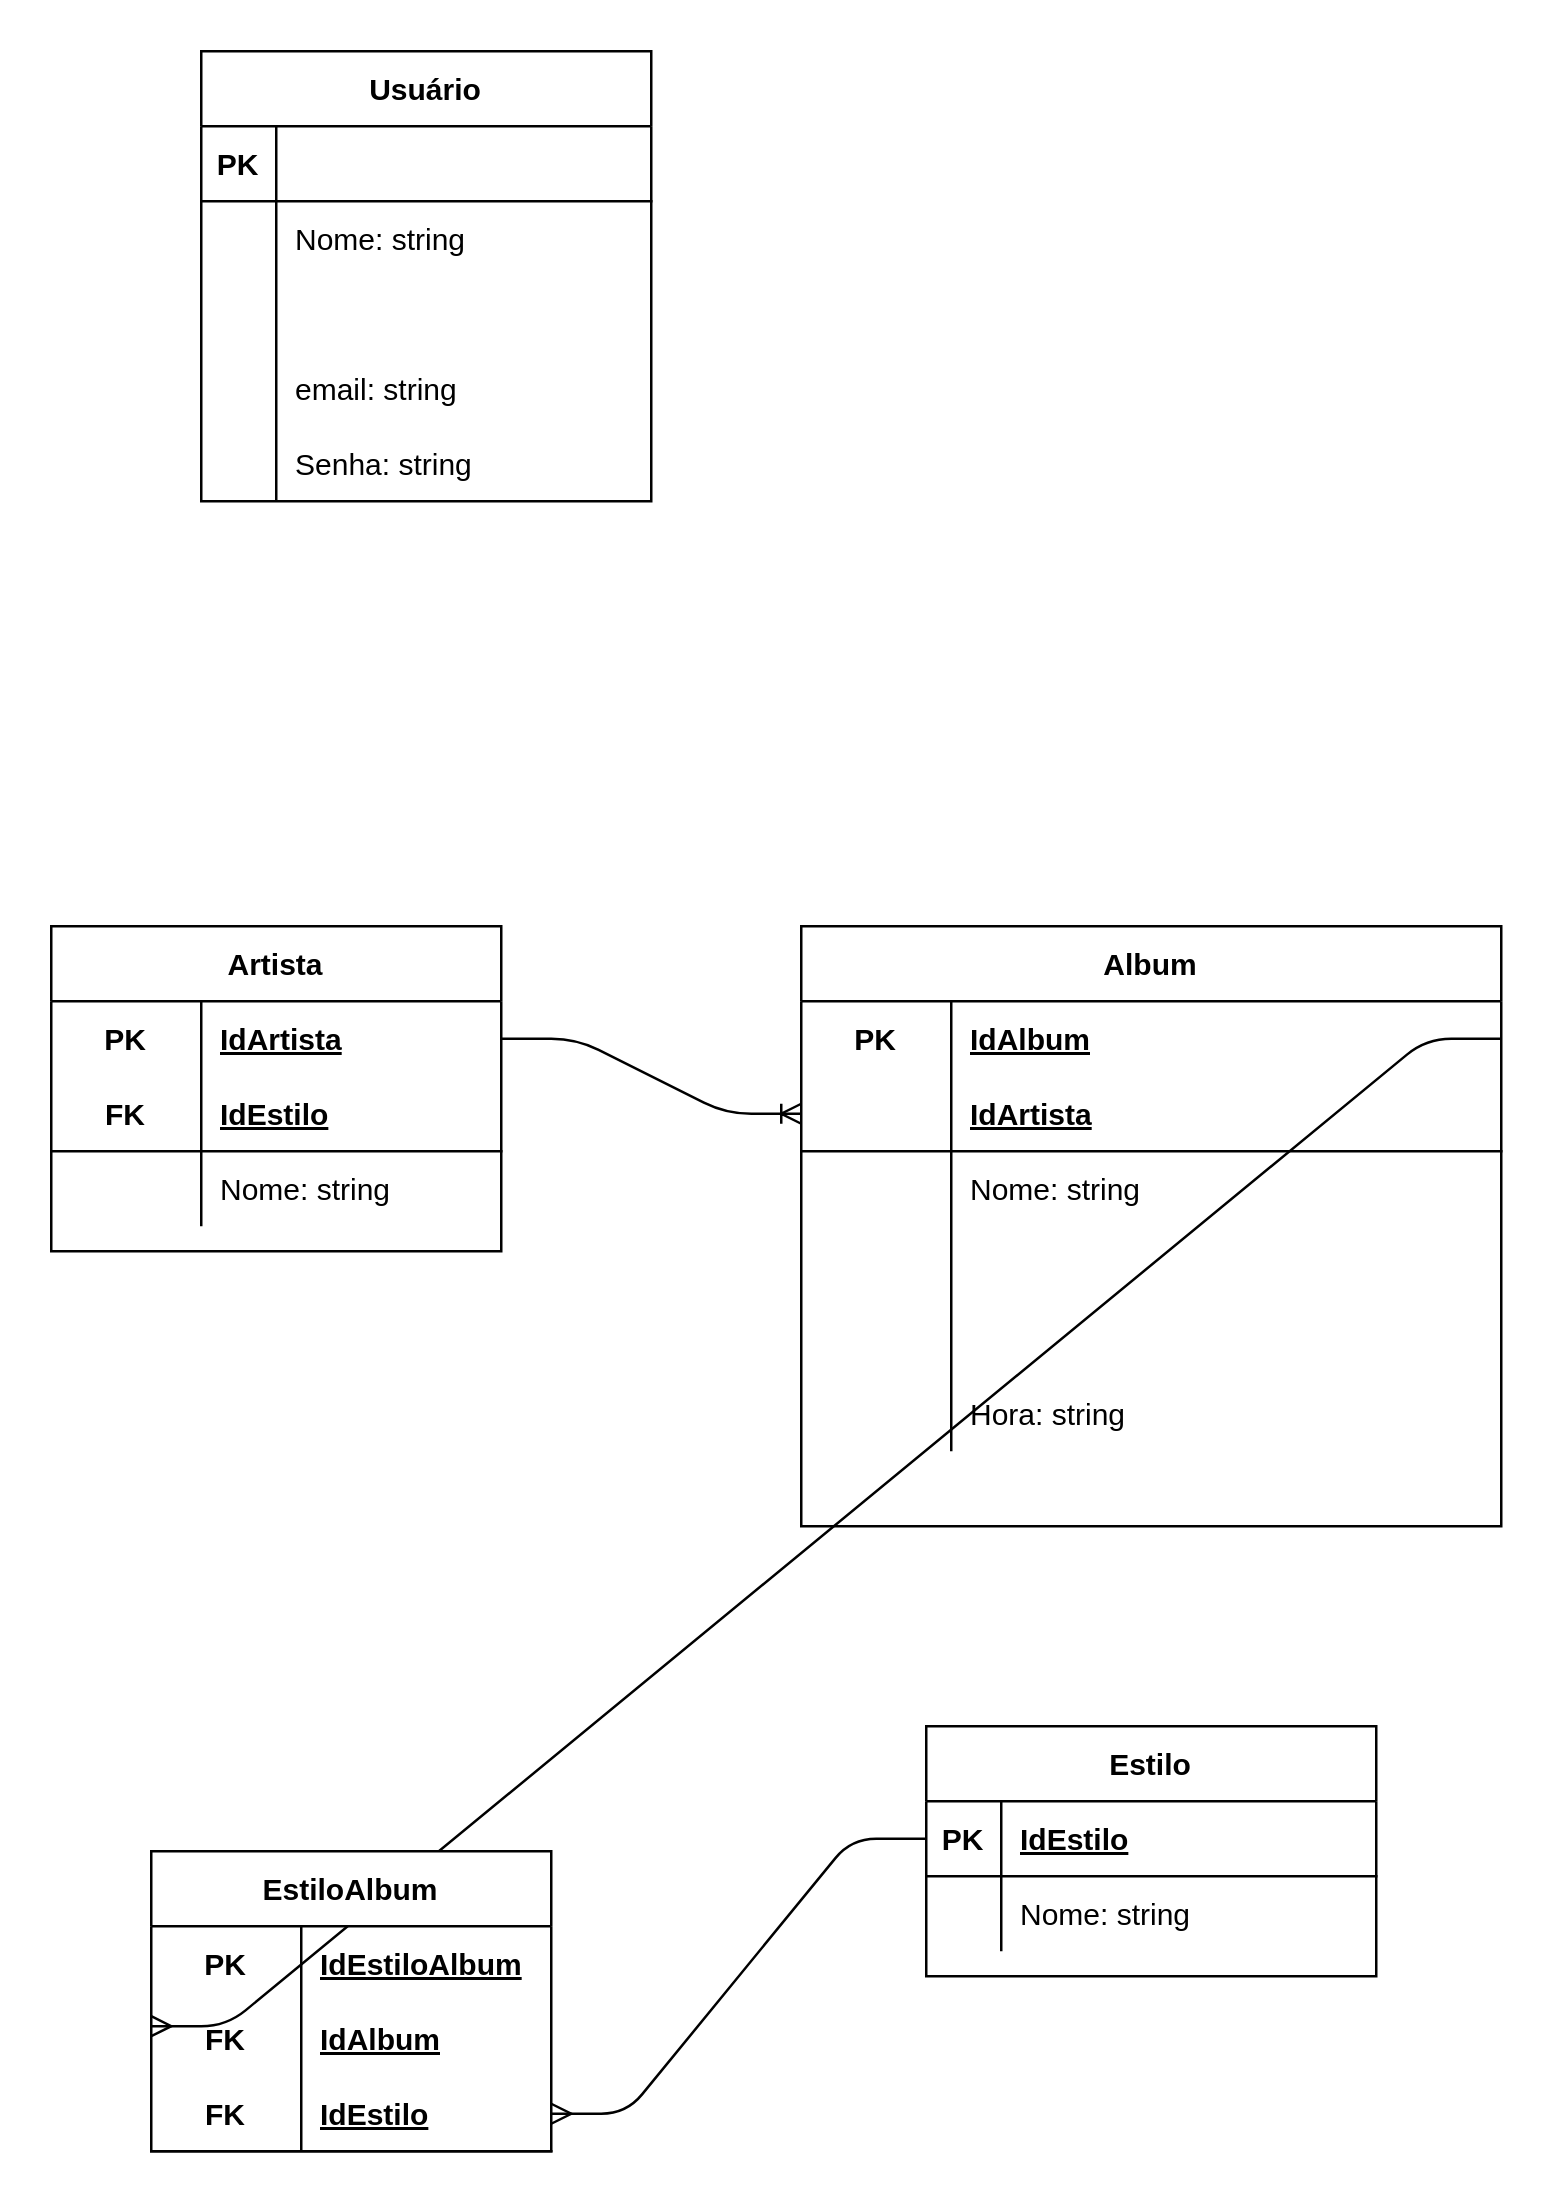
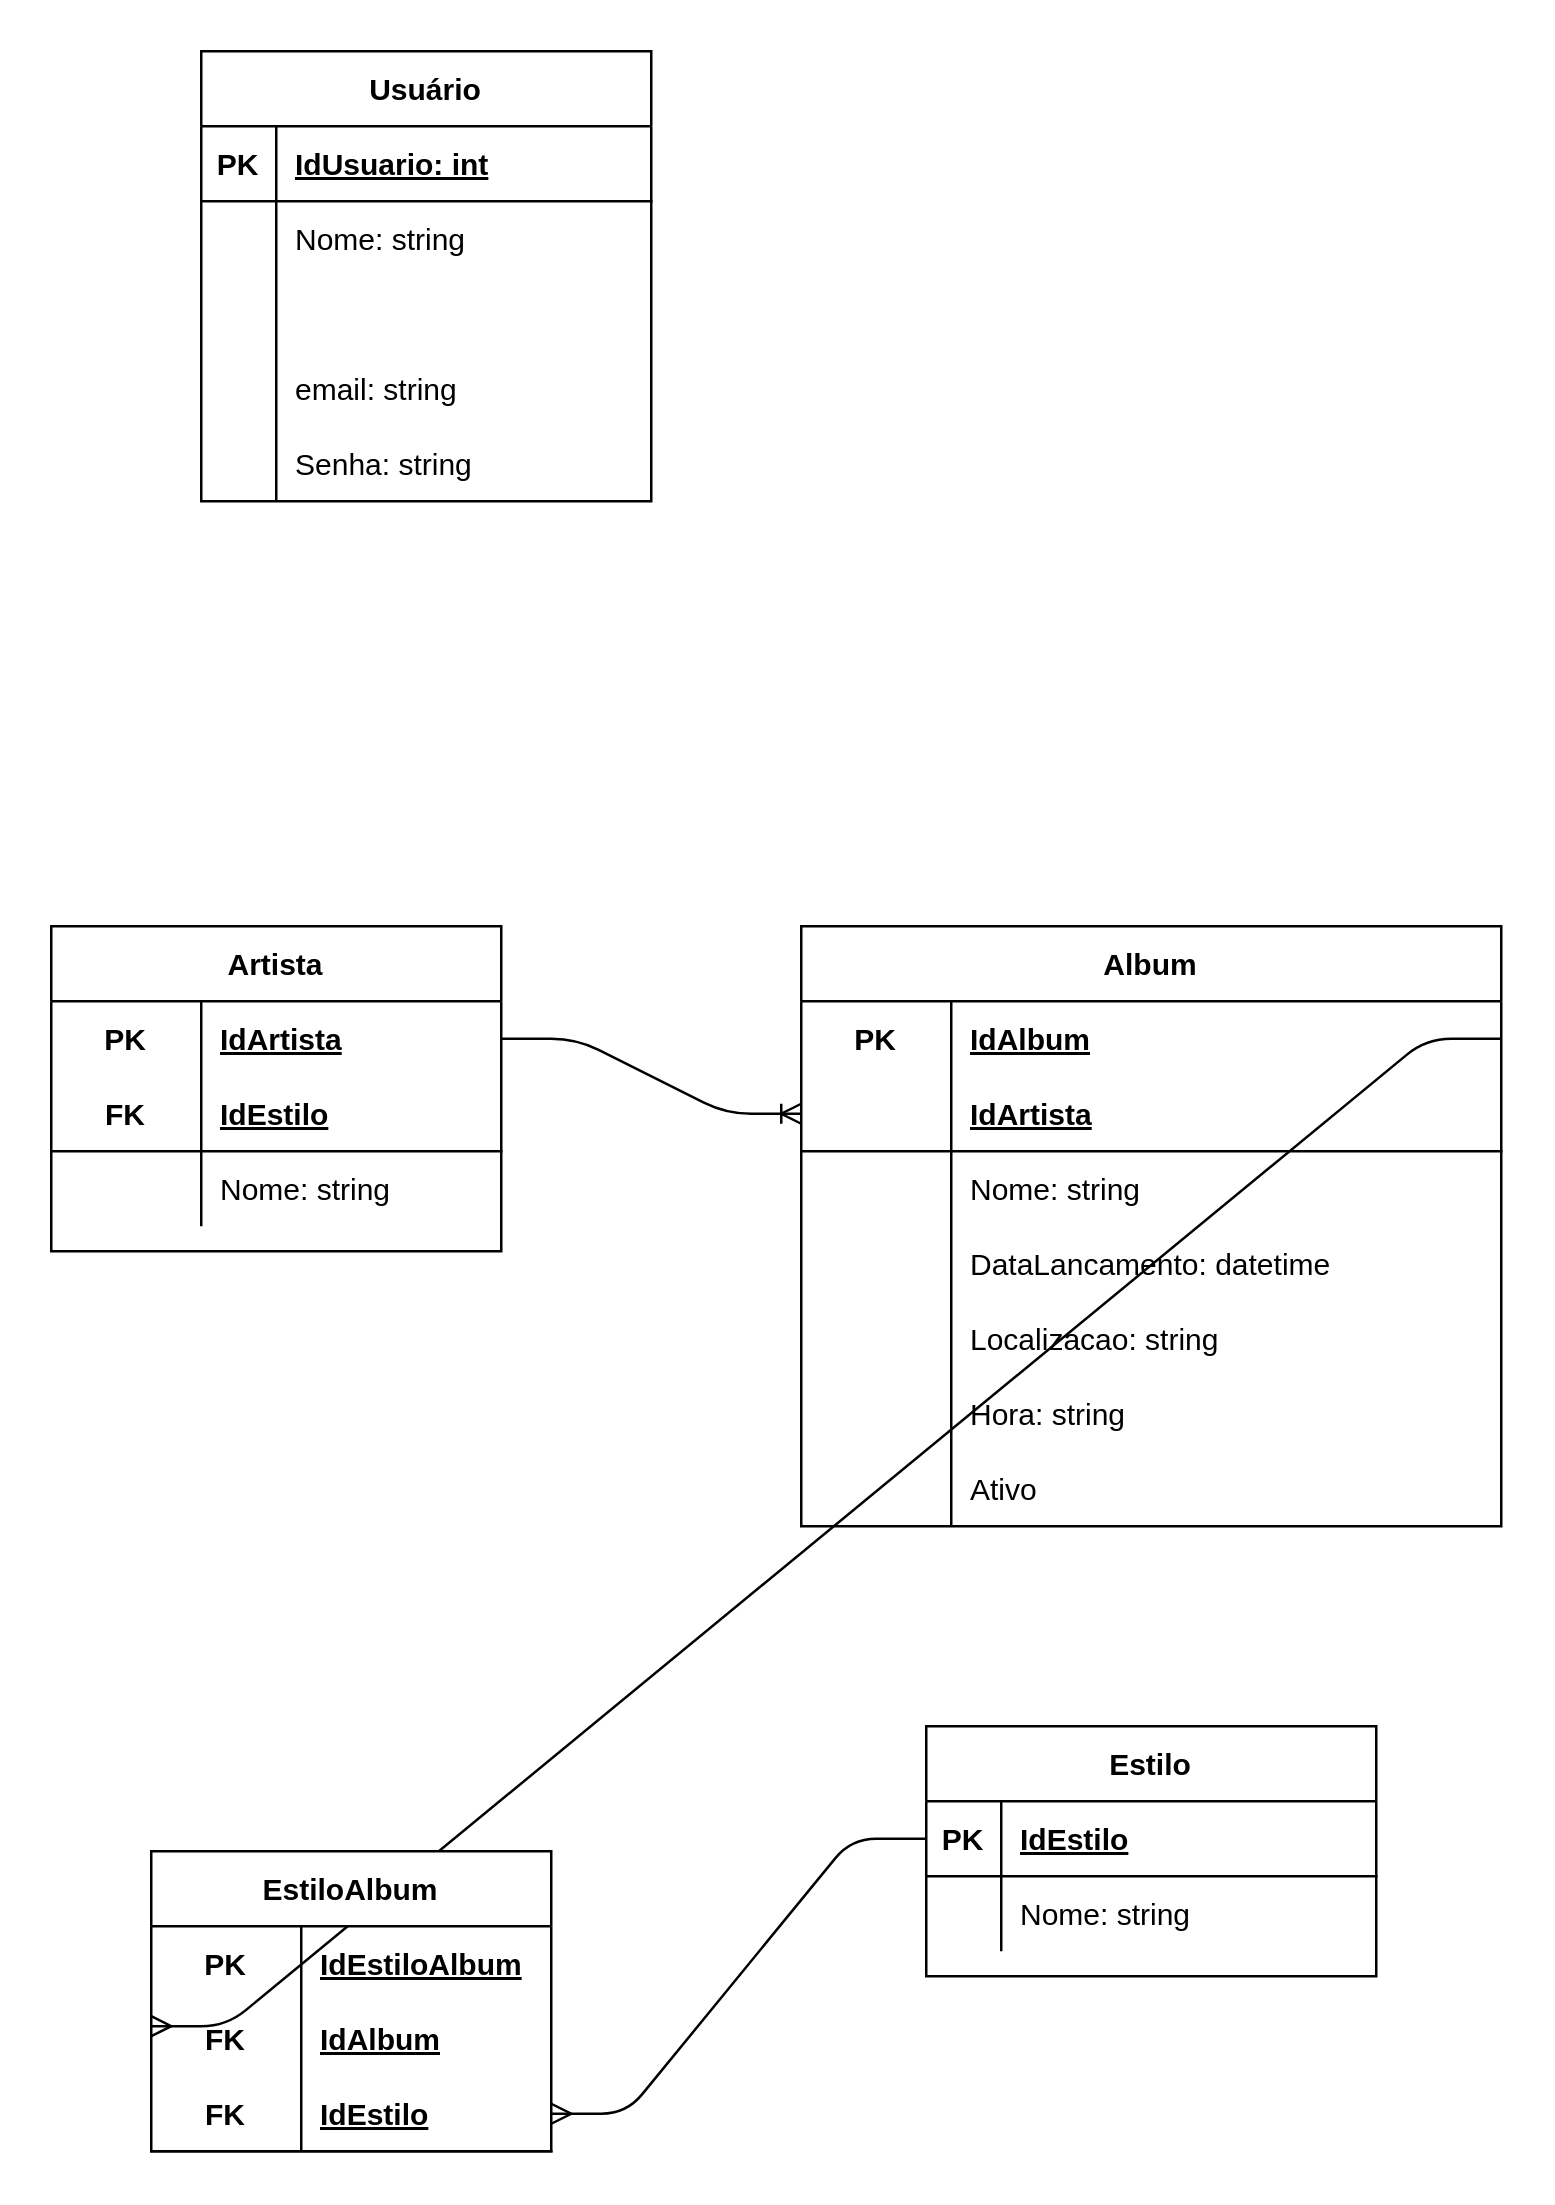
+ <mxCell id="15" value="IdUsuario: int" style="shape=partialRectangle;connectable=0;fillColor=none;top=0;left=0;bottom=0;right=0;align=left;spacingLeft=6;fontStyle=5;overflow=hidden;" parent="13" vertex="1"><mxGeometry x="30" width="150" height="30" as="geometry" /></mxCell>
+ <mxCell id="38" value="DataLancamento: datetime" style="shape=partialRectangle;connectable=0;fillColor=none;top=0;left=0;bottom=0;right=0;align=left;spacingLeft=6;overflow=hidden;" parent="36" vertex="1"><mxGeometry x="60" width="220" height="30" as="geometry" /></mxCell>
+ <mxCell id="41" value="Localizacao: string" style="shape=partialRectangle;connectable=0;fillColor=none;top=0;left=0;bottom=0;right=0;align=left;spacingLeft=6;overflow=hidden;" parent="39" vertex="1"><mxGeometry x="60" width="220" height="30" as="geometry" /></mxCell>
+ <mxCell id="47" value="Ativo" style="shape=partialRectangle;connectable=0;fillColor=none;top=0;left=0;bottom=0;right=0;align=left;spacingLeft=6;overflow=hidden;" parent="45" vertex="1"><mxGeometry x="60" width="220" height="30" as="geometry" /></mxCell>
